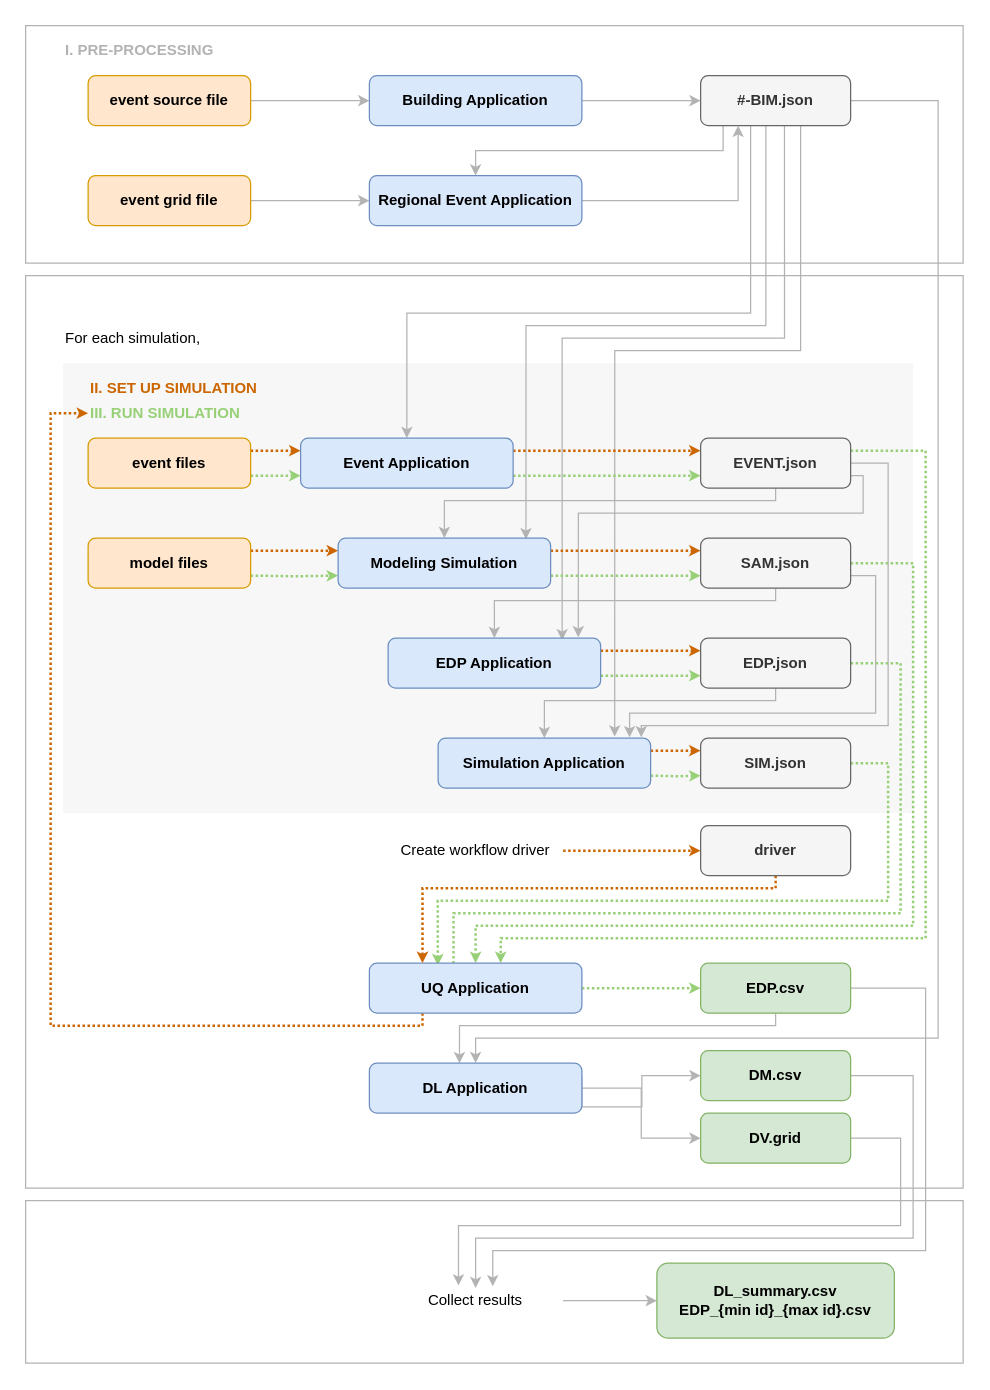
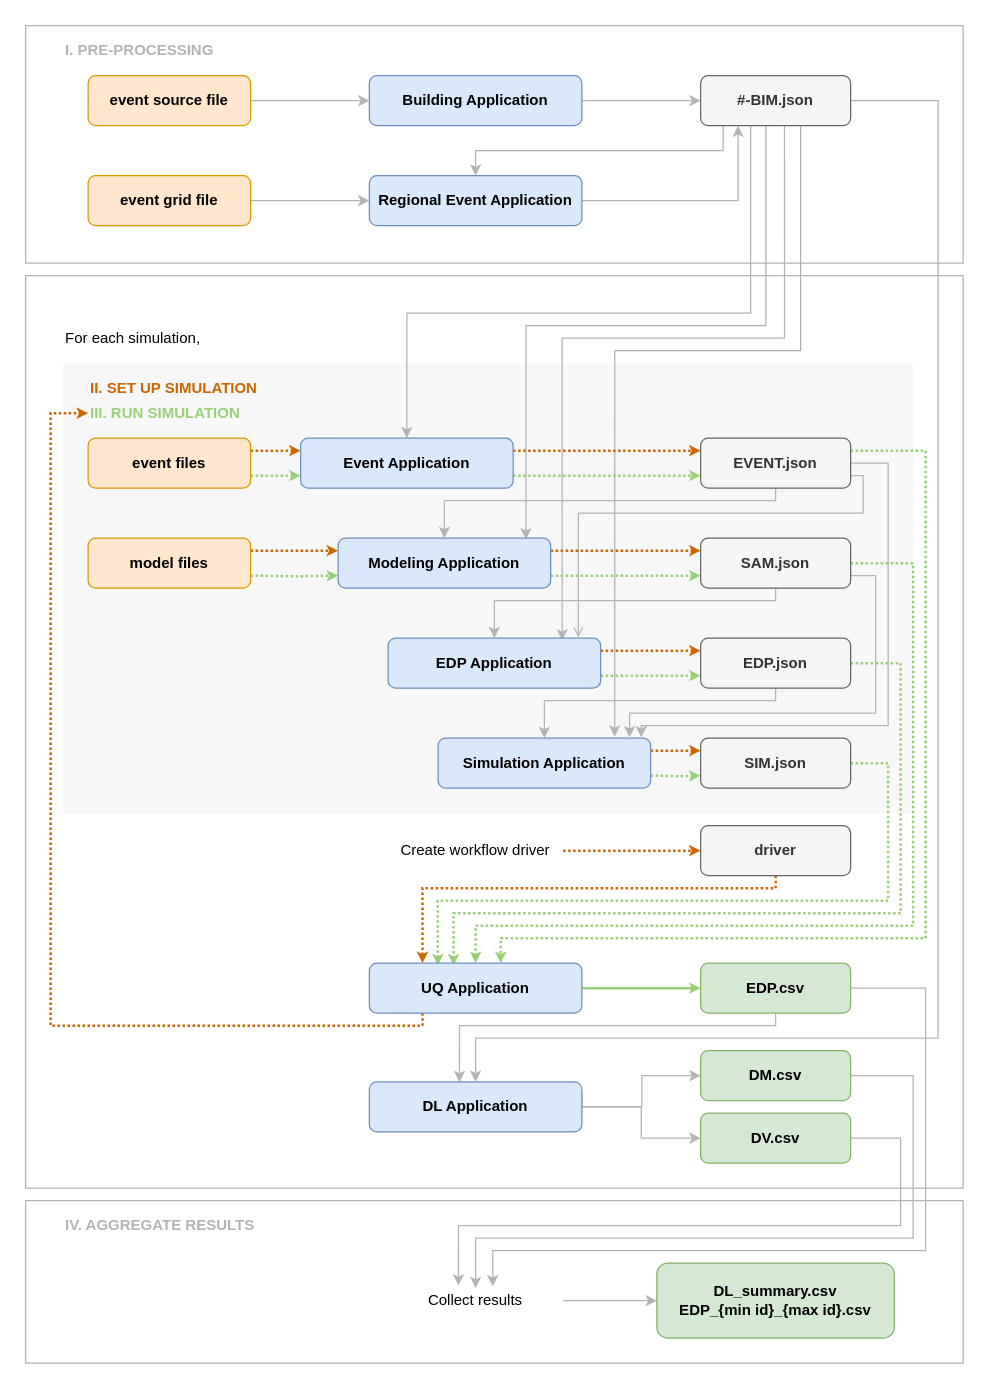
- <mxCell id="39" value="&lt;b&gt;Modeling Simulation&lt;/b&gt;" style="rounded=1;whiteSpace=wrap;html=1;fillColor=#dae8fc;strokeColor=#6c8ebf;" vertex="1" parent="1"><mxGeometry x="270" y="430" width="170" height="40" as="geometry" /></mxCell>
+ <mxCell id="39" value="&lt;b&gt;Modeling Application&lt;/b&gt;" style="rounded=1;whiteSpace=wrap;html=1;fillColor=#dae8fc;strokeColor=#6c8ebf;" vertex="1" parent="1"><mxGeometry x="270" y="430" width="170" height="40" as="geometry" /></mxCell>
- <mxCell id="30" value="" style="edgeStyle=orthogonalEdgeStyle;rounded=0;orthogonalLoop=1;jettySize=auto;html=1;strokeColor=#B3B3B3;strokeWidth=1;entryX=0.895;entryY=-0.015;entryDx=0;entryDy=0;exitX=1;exitY=0.75;exitDx=0;exitDy=0;entryPerimeter=0;" edge="1" parent="1" source="33" target="48"><mxGeometry relative="1" as="geometry"><mxPoint x="760" y="370" as="targetPoint" /><Array as="points"><mxPoint x="690" y="380" /><mxPoint x="690" y="410" /><mxPoint x="462" y="410" /></Array></mxGeometry></mxCell>
+ <mxCell id="30" value="" style="edgeStyle=orthogonalEdgeStyle;rounded=0;orthogonalLoop=1;jettySize=auto;html=1;strokeColor=#B3B3B3;strokeWidth=1;entryX=0.895;entryY=-0.015;entryDx=0;entryDy=0;exitX=1;exitY=0.75;exitDx=0;exitDy=0;entryPerimeter=0;endArrow=open;" edge="1" parent="1" source="33" target="48"><mxGeometry relative="1" as="geometry"><mxPoint x="760" y="370" as="targetPoint" /><Array as="points"><mxPoint x="690" y="380" /><mxPoint x="690" y="410" /><mxPoint x="462" y="410" /></Array></mxGeometry></mxCell>
- <mxCell id="50" value="" style="edgeStyle=orthogonalEdgeStyle;rounded=0;orthogonalLoop=1;jettySize=auto;html=1;dashed=1;strokeWidth=2;entryX=0.396;entryY=0.046;entryDx=0;entryDy=0;entryPerimeter=0;exitX=1;exitY=0.5;exitDx=0;exitDy=0;strokeColor=#97D077;dashPattern=1 1;endSize=3;endArrow=none;" edge="1" parent="1" source="51" target="59"><mxGeometry relative="1" as="geometry"><mxPoint x="760" y="530" as="targetPoint" /><Array as="points"><mxPoint x="720" y="530" /><mxPoint x="720" y="730" /><mxPoint x="362" y="730" /></Array></mxGeometry></mxCell>
+ <mxCell id="50" value="" style="edgeStyle=orthogonalEdgeStyle;rounded=0;orthogonalLoop=1;jettySize=auto;html=1;dashed=1;strokeWidth=2;entryX=0.396;entryY=0.046;entryDx=0;entryDy=0;entryPerimeter=0;exitX=1;exitY=0.5;exitDx=0;exitDy=0;strokeColor=#97D077;dashPattern=1 1;endSize=3;" edge="1" parent="1" source="51" target="59"><mxGeometry relative="1" as="geometry"><mxPoint x="760" y="530" as="targetPoint" /><Array as="points"><mxPoint x="720" y="530" /><mxPoint x="720" y="730" /><mxPoint x="362" y="730" /></Array></mxGeometry></mxCell>
- <mxCell id="58" value="" style="edgeStyle=orthogonalEdgeStyle;rounded=0;orthogonalLoop=1;jettySize=auto;html=1;strokeWidth=2;entryX=0;entryY=0.5;entryDx=0;entryDy=0;dashed=1;strokeColor=#97D077;dashPattern=1 1;endSize=3;" edge="1" parent="1" source="59" target="66"><mxGeometry relative="1" as="geometry"><mxPoint x="580" y="790" as="targetPoint" /></mxGeometry></mxCell>
+ <mxCell id="58" value="" style="edgeStyle=orthogonalEdgeStyle;rounded=0;orthogonalLoop=1;jettySize=auto;html=1;strokeWidth=2;entryX=0;entryY=0.5;entryDx=0;entryDy=0;dashed=0;strokeColor=#97D077;dashPattern=1 1;endSize=3;" edge="1" parent="1" source="59" target="66"><mxGeometry relative="1" as="geometry"><mxPoint x="580" y="790" as="targetPoint" /></mxGeometry></mxCell>
- <mxCell id="70" value="&lt;b&gt;DL Application&lt;/b&gt;" style="rounded=1;whiteSpace=wrap;html=1;fillColor=#dae8fc;strokeColor=#6c8ebf;" vertex="1" parent="1"><mxGeometry x="295" y="850" width="170" height="40" as="geometry" /></mxCell>
+ <mxCell id="70" value="&lt;b&gt;DL Application&lt;/b&gt;" style="rounded=1;whiteSpace=wrap;html=1;fillColor=#dae8fc;strokeColor=#6c8ebf;" vertex="1" parent="1"><mxGeometry x="295" y="865" width="170" height="40" as="geometry" /></mxCell>
- <mxCell id="74" value="&lt;b&gt;DV.grid&lt;/b&gt;" style="rounded=1;whiteSpace=wrap;html=1;fillColor=#d5e8d4;strokeColor=#82b366;" vertex="1" parent="1"><mxGeometry x="560" y="890" width="120" height="40" as="geometry" /></mxCell>
+ <mxCell id="74" value="&lt;b&gt;DV.csv&lt;/b&gt;" style="rounded=1;whiteSpace=wrap;html=1;fillColor=#d5e8d4;strokeColor=#82b366;" vertex="1" parent="1"><mxGeometry x="560" y="890" width="120" height="40" as="geometry" /></mxCell>
+ <mxCell id="67" value="&lt;b&gt;&lt;font color=&quot;#b3b3b3&quot;&gt;IV. AGGREGATE RESULTS&lt;/font&gt;&lt;/b&gt;" style="text;html=1;strokeColor=none;fillColor=none;align=left;verticalAlign=middle;whiteSpace=wrap;rounded=0;" vertex="1" parent="1"><mxGeometry x="50" y="970" width="180" height="20" as="geometry" /></mxCell>
